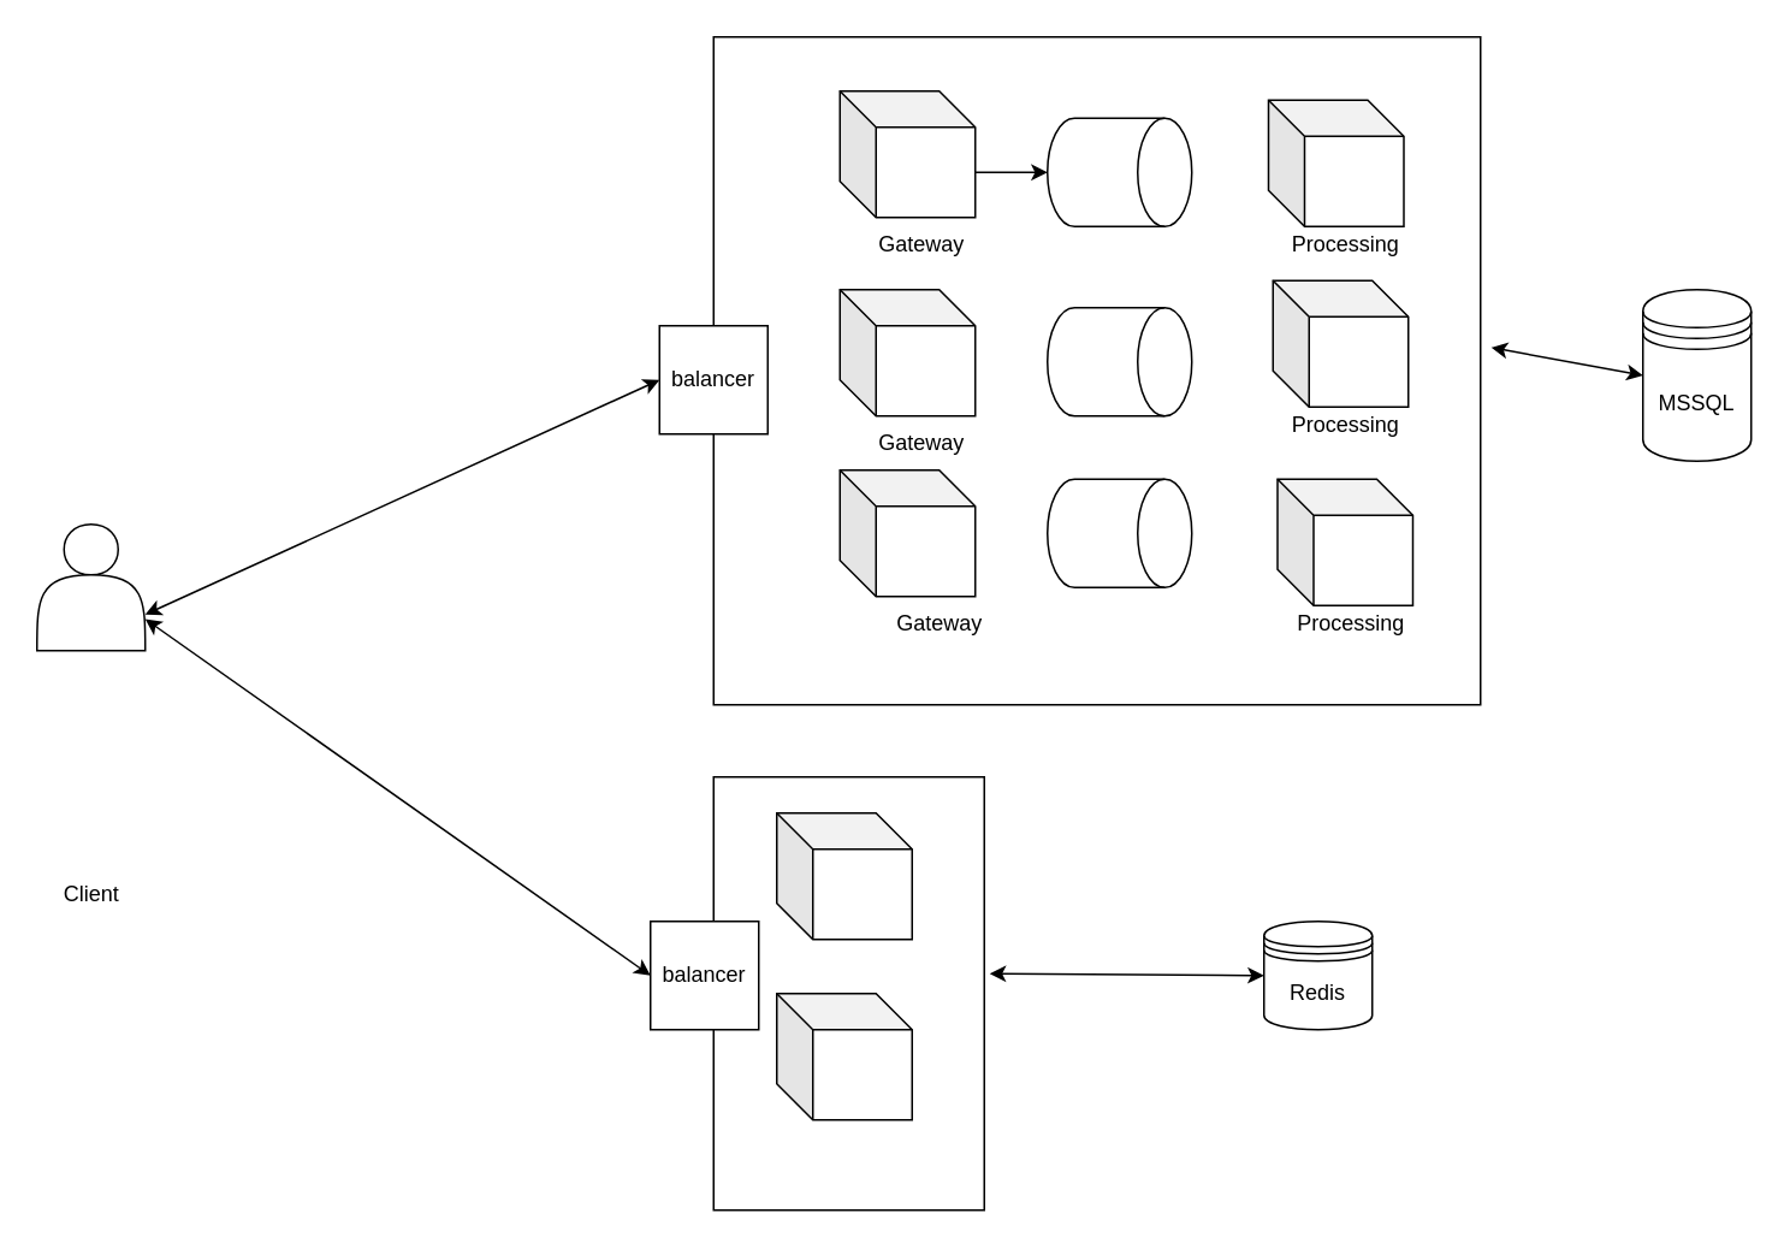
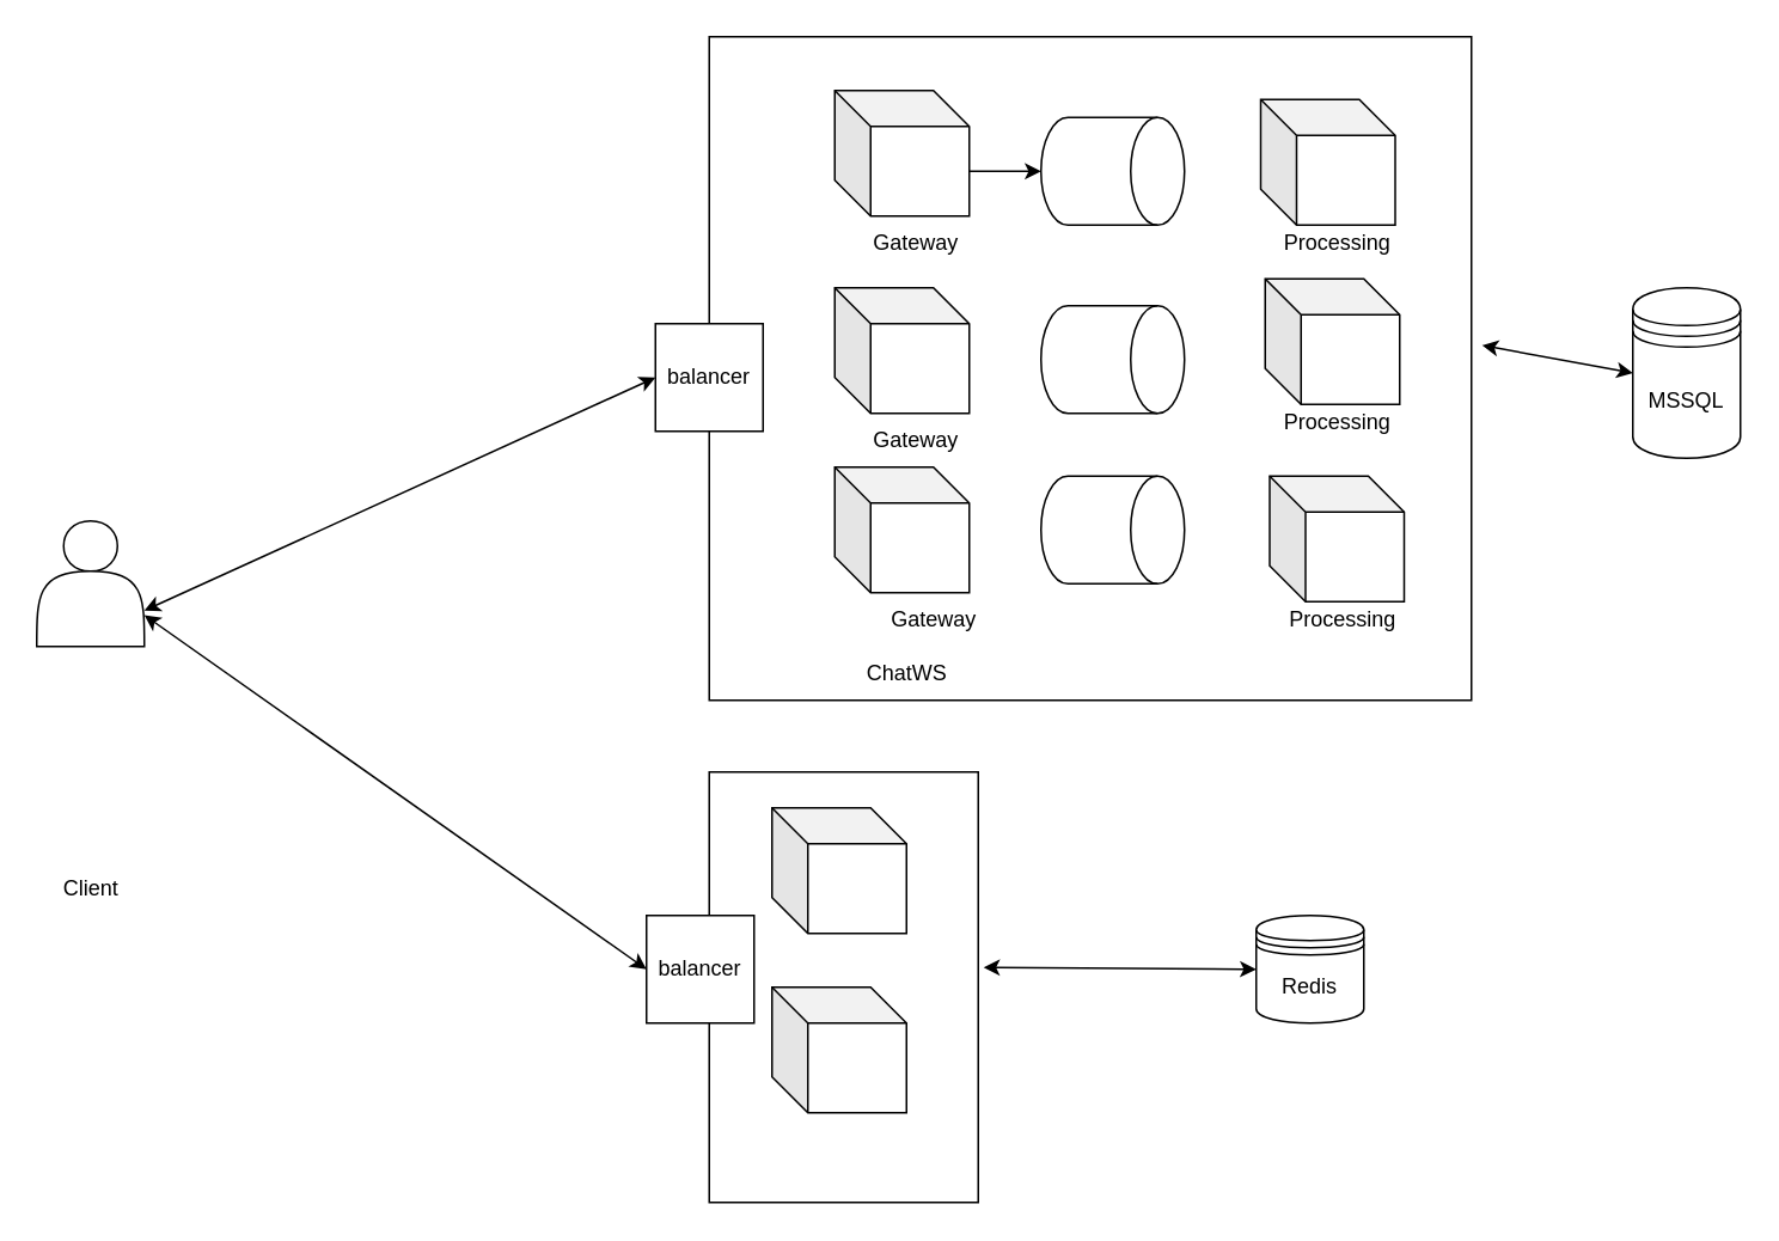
+ <mxCell id="5" value="ChatWS" style="text;html=1;align=center;verticalAlign=middle;resizable=0;points=[];autosize=1;strokeColor=none;fillColor=none;" vertex="1" parent="1"><mxGeometry x="470" y="360" width="70" height="30" as="geometry" /></mxCell>
